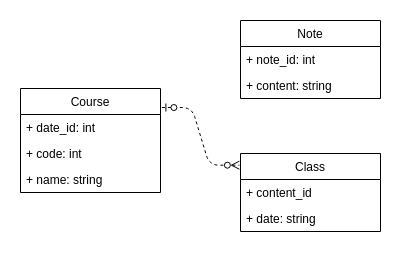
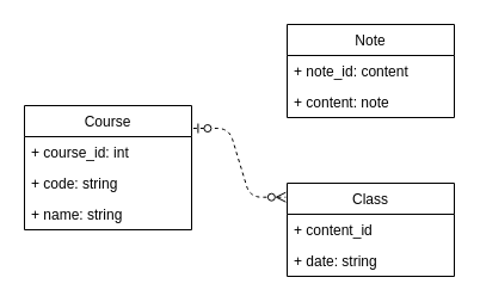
- <mxCell id="7" value="+ note_id: int" style="text;strokeColor=none;fillColor=none;align=left;verticalAlign=top;spacingLeft=4;spacingRight=4;overflow=hidden;rotatable=0;points=[[0,0.5],[1,0.5]];portConstraint=eastwest;" vertex="1" parent="6"><mxGeometry y="26" width="140" height="26" as="geometry" /></mxCell>
+ <mxCell id="7" value="+ note_id: content" style="text;strokeColor=none;fillColor=none;align=left;verticalAlign=top;spacingLeft=4;spacingRight=4;overflow=hidden;rotatable=0;points=[[0,0.5],[1,0.5]];portConstraint=eastwest;" vertex="1" parent="6"><mxGeometry y="26" width="140" height="26" as="geometry" /></mxCell>
- <mxCell id="8" value="+ content: string" style="text;strokeColor=none;fillColor=none;align=left;verticalAlign=top;spacingLeft=4;spacingRight=4;overflow=hidden;rotatable=0;points=[[0,0.5],[1,0.5]];portConstraint=eastwest;" vertex="1" parent="6"><mxGeometry y="52" width="140" height="26" as="geometry" /></mxCell>
+ <mxCell id="8" value="+ content: note" style="text;strokeColor=none;fillColor=none;align=left;verticalAlign=top;spacingLeft=4;spacingRight=4;overflow=hidden;rotatable=0;points=[[0,0.5],[1,0.5]];portConstraint=eastwest;" vertex="1" parent="6"><mxGeometry y="52" width="140" height="26" as="geometry" /></mxCell>
- <mxCell id="3" value="+ date_id: int" style="text;strokeColor=none;fillColor=none;align=left;verticalAlign=top;spacingLeft=4;spacingRight=4;overflow=hidden;rotatable=0;points=[[0,0.5],[1,0.5]];portConstraint=eastwest;" vertex="1" parent="2"><mxGeometry y="26" width="140" height="26" as="geometry" /></mxCell>
+ <mxCell id="3" value="+ course_id: int" style="text;strokeColor=none;fillColor=none;align=left;verticalAlign=top;spacingLeft=4;spacingRight=4;overflow=hidden;rotatable=0;points=[[0,0.5],[1,0.5]];portConstraint=eastwest;" vertex="1" parent="2"><mxGeometry y="26" width="140" height="26" as="geometry" /></mxCell>
- <mxCell id="4" value="+ code: int" style="text;strokeColor=none;fillColor=none;align=left;verticalAlign=top;spacingLeft=4;spacingRight=4;overflow=hidden;rotatable=0;points=[[0,0.5],[1,0.5]];portConstraint=eastwest;" vertex="1" parent="2"><mxGeometry y="52" width="140" height="26" as="geometry" /></mxCell>
+ <mxCell id="4" value="+ code: string" style="text;strokeColor=none;fillColor=none;align=left;verticalAlign=top;spacingLeft=4;spacingRight=4;overflow=hidden;rotatable=0;points=[[0,0.5],[1,0.5]];portConstraint=eastwest;" vertex="1" parent="2"><mxGeometry y="52" width="140" height="26" as="geometry" /></mxCell>
